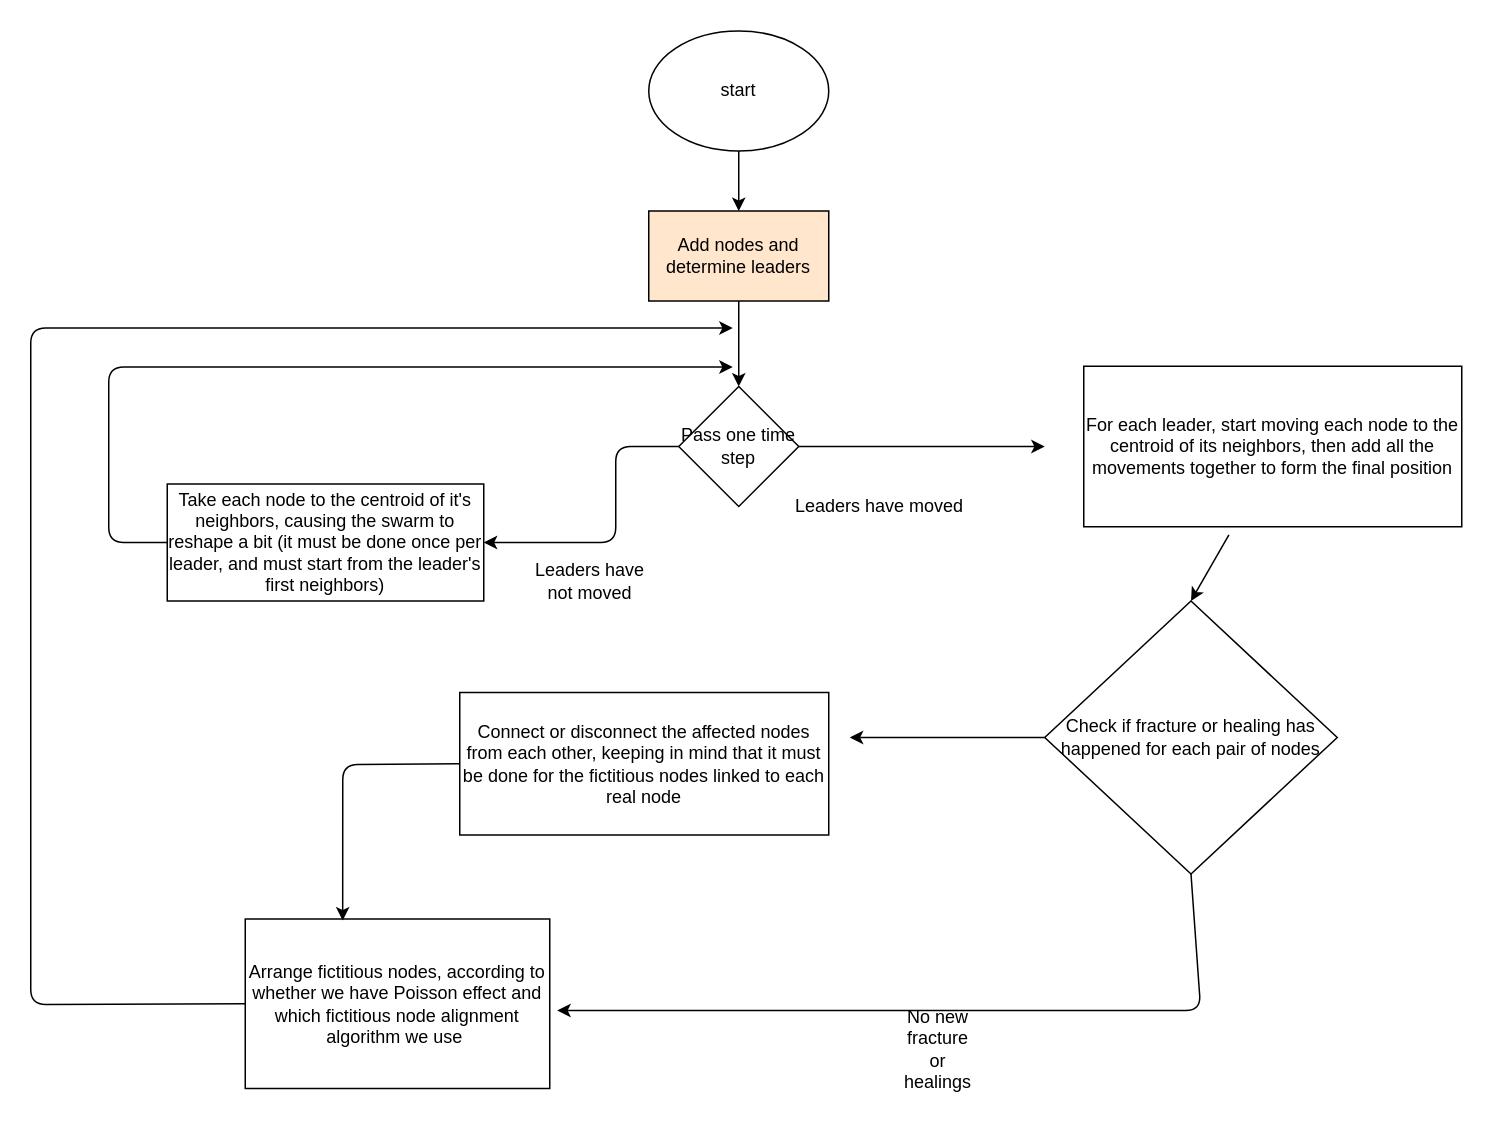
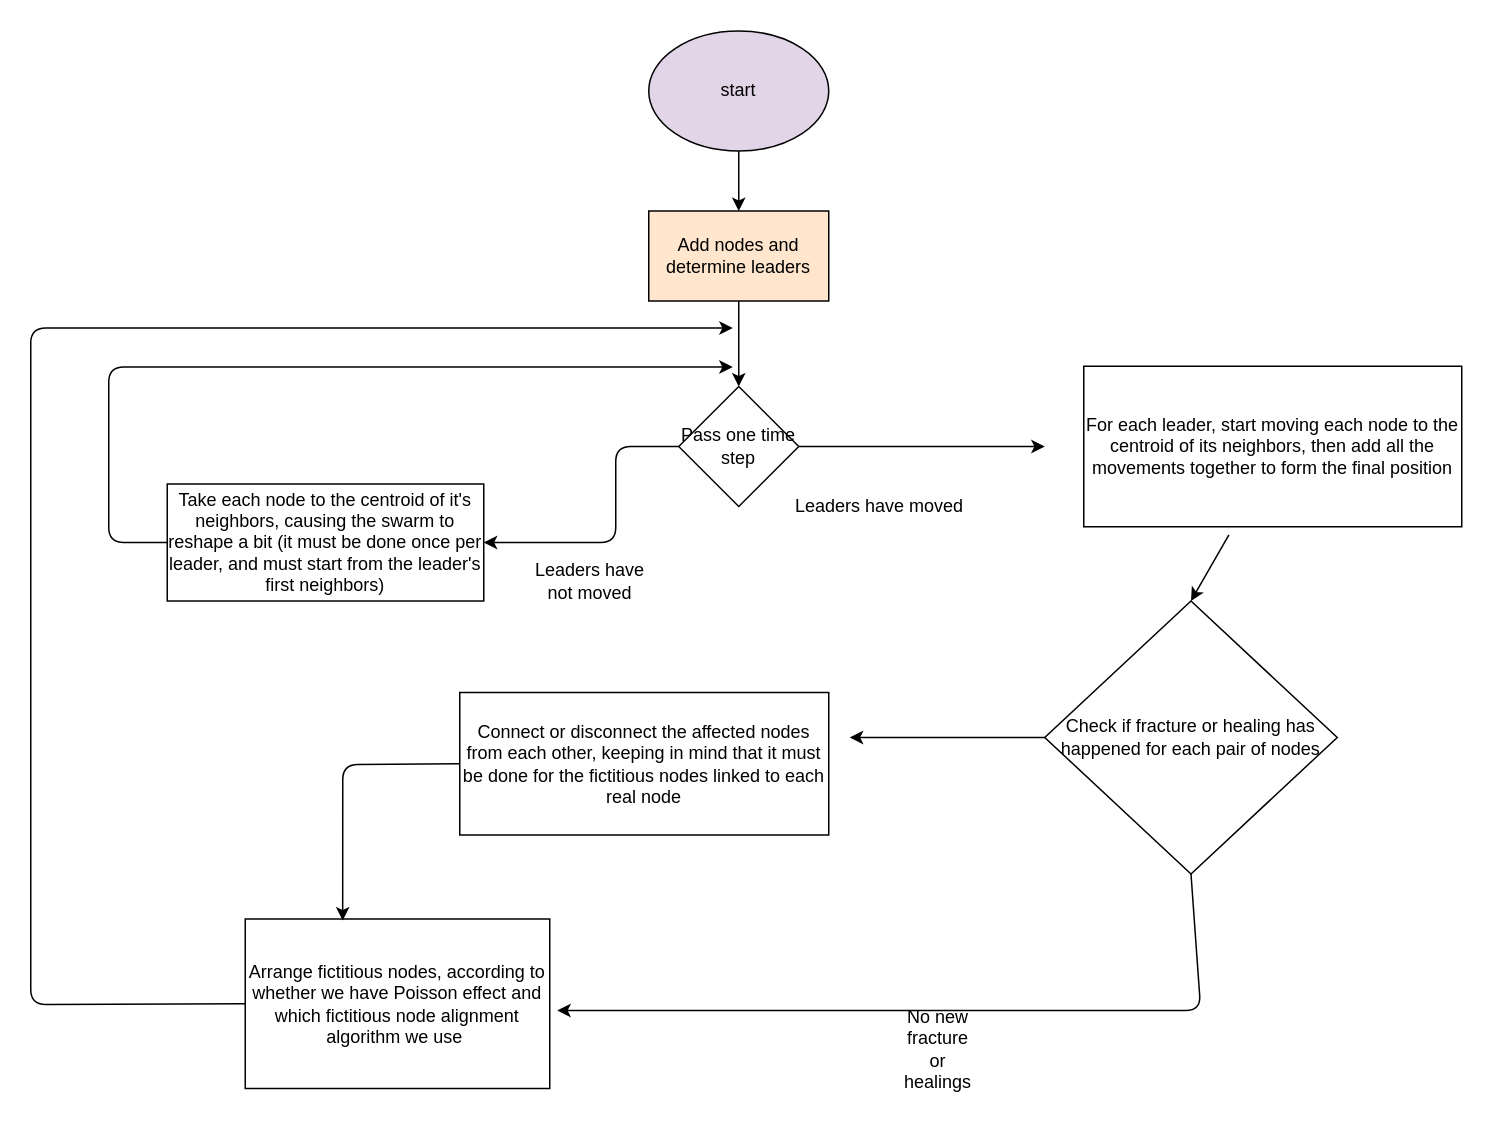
- <mxCell id="2" value="start" style="ellipse;whiteSpace=wrap;html=1;" vertex="1" parent="1"><mxGeometry x="432" y="20" width="120" height="80" as="geometry" /></mxCell>
+ <mxCell id="2" value="start" style="ellipse;whiteSpace=wrap;html=1;fillColor=#e1d5e7;" vertex="1" parent="1"><mxGeometry x="432" y="20" width="120" height="80" as="geometry" /></mxCell>
